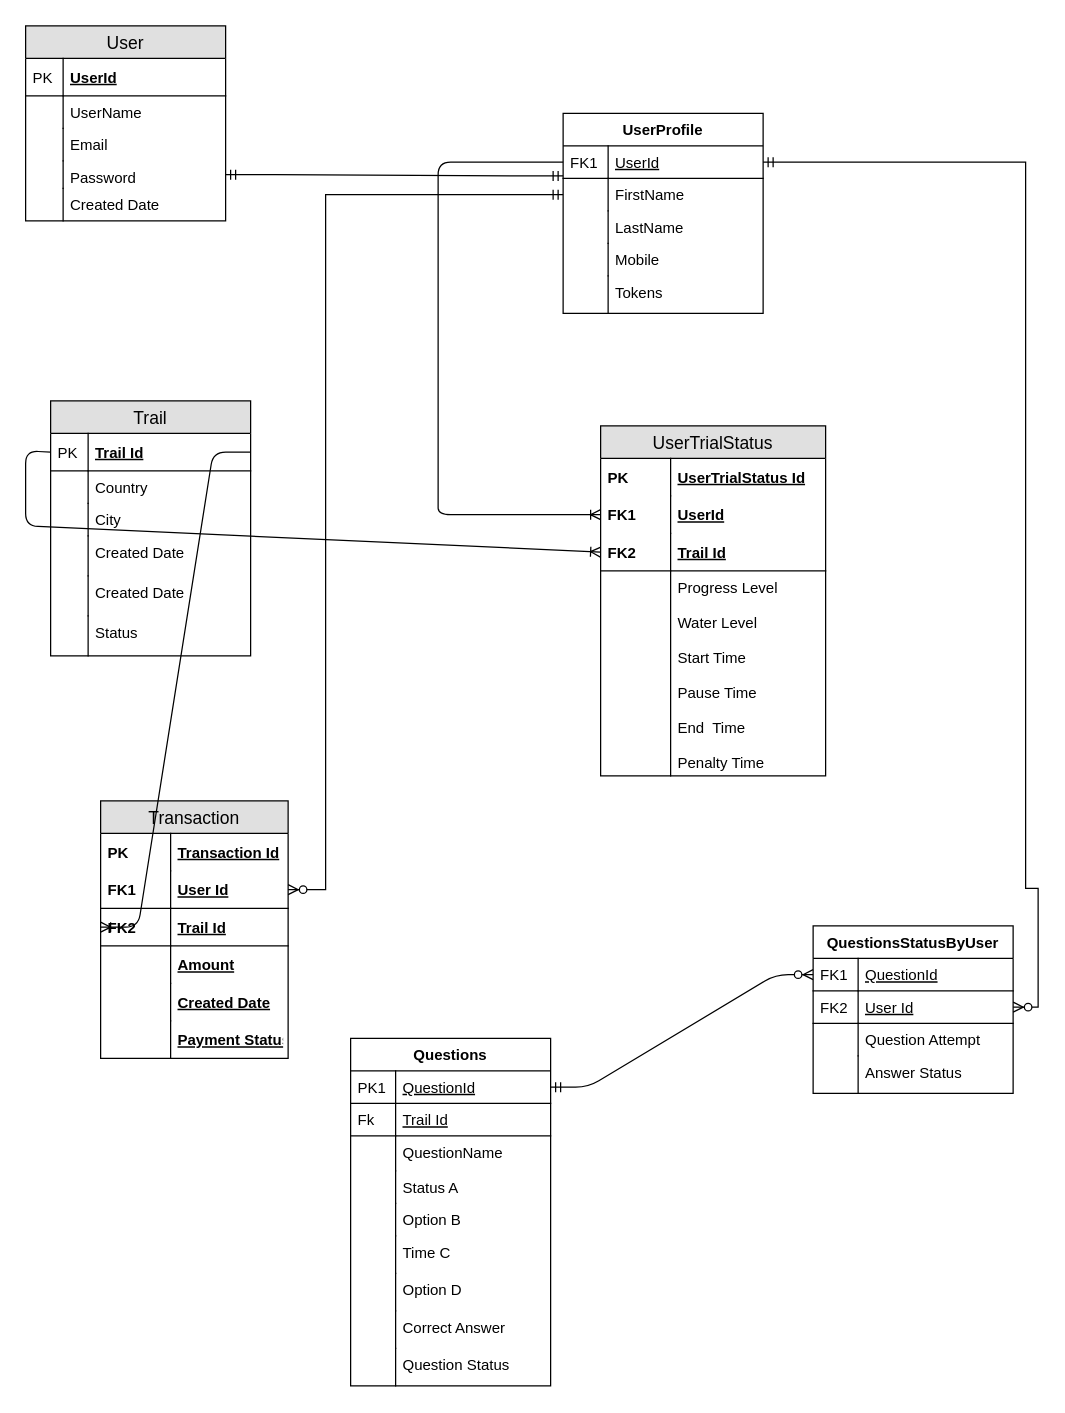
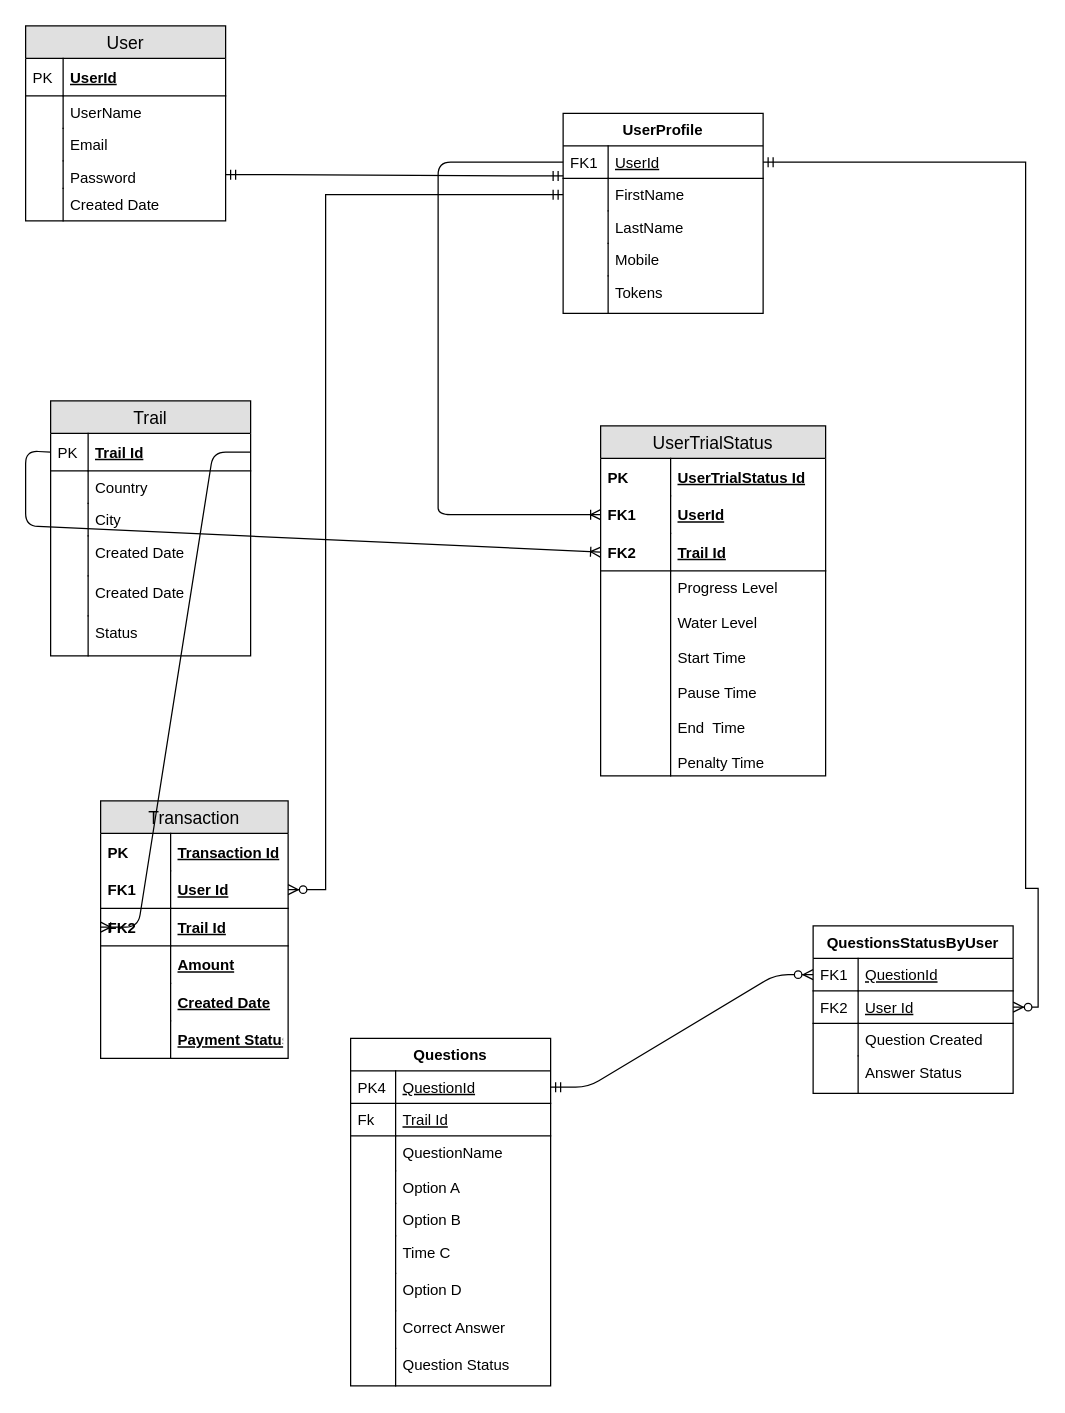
- <mxCell id="68" value="Question Attempt" style="shape=partialRectangle;top=0;left=0;right=0;bottom=0;align=left;verticalAlign=top;fillColor=none;spacingLeft=40;spacingRight=4;overflow=hidden;rotatable=0;points=[[0,0.5],[1,0.5]];portConstraint=eastwest;dropTarget=0;rounded=0;shadow=0;strokeWidth=1;" parent="63" vertex="1"><mxGeometry y="78" width="160" height="26" as="geometry" /></mxCell>
+ <mxCell id="68" value="Question Created" style="shape=partialRectangle;top=0;left=0;right=0;bottom=0;align=left;verticalAlign=top;fillColor=none;spacingLeft=40;spacingRight=4;overflow=hidden;rotatable=0;points=[[0,0.5],[1,0.5]];portConstraint=eastwest;dropTarget=0;rounded=0;shadow=0;strokeWidth=1;" parent="63" vertex="1"><mxGeometry y="78" width="160" height="26" as="geometry" /></mxCell>
- <mxCell id="74" value="PK1" style="shape=partialRectangle;top=0;left=0;bottom=0;fillColor=none;align=left;verticalAlign=top;spacingLeft=4;spacingRight=4;overflow=hidden;rotatable=0;points=[];portConstraint=eastwest;part=1;" parent="73" vertex="1" connectable="0"><mxGeometry width="36" height="26" as="geometry" /></mxCell>
+ <mxCell id="74" value="PK4" style="shape=partialRectangle;top=0;left=0;bottom=0;fillColor=none;align=left;verticalAlign=top;spacingLeft=4;spacingRight=4;overflow=hidden;rotatable=0;points=[];portConstraint=eastwest;part=1;" parent="73" vertex="1" connectable="0"><mxGeometry width="36" height="26" as="geometry" /></mxCell>
- <mxCell id="79" value="Status A" style="shape=partialRectangle;top=0;left=0;right=0;bottom=0;align=left;verticalAlign=top;fillColor=none;spacingLeft=40;spacingRight=4;overflow=hidden;rotatable=0;points=[[0,0.5],[1,0.5]];portConstraint=eastwest;dropTarget=0;rounded=0;shadow=0;strokeWidth=1;" parent="72" vertex="1"><mxGeometry y="106" width="160" height="26" as="geometry" /></mxCell>
+ <mxCell id="79" value="Option A" style="shape=partialRectangle;top=0;left=0;right=0;bottom=0;align=left;verticalAlign=top;fillColor=none;spacingLeft=40;spacingRight=4;overflow=hidden;rotatable=0;points=[[0,0.5],[1,0.5]];portConstraint=eastwest;dropTarget=0;rounded=0;shadow=0;strokeWidth=1;" parent="72" vertex="1"><mxGeometry y="106" width="160" height="26" as="geometry" /></mxCell>
